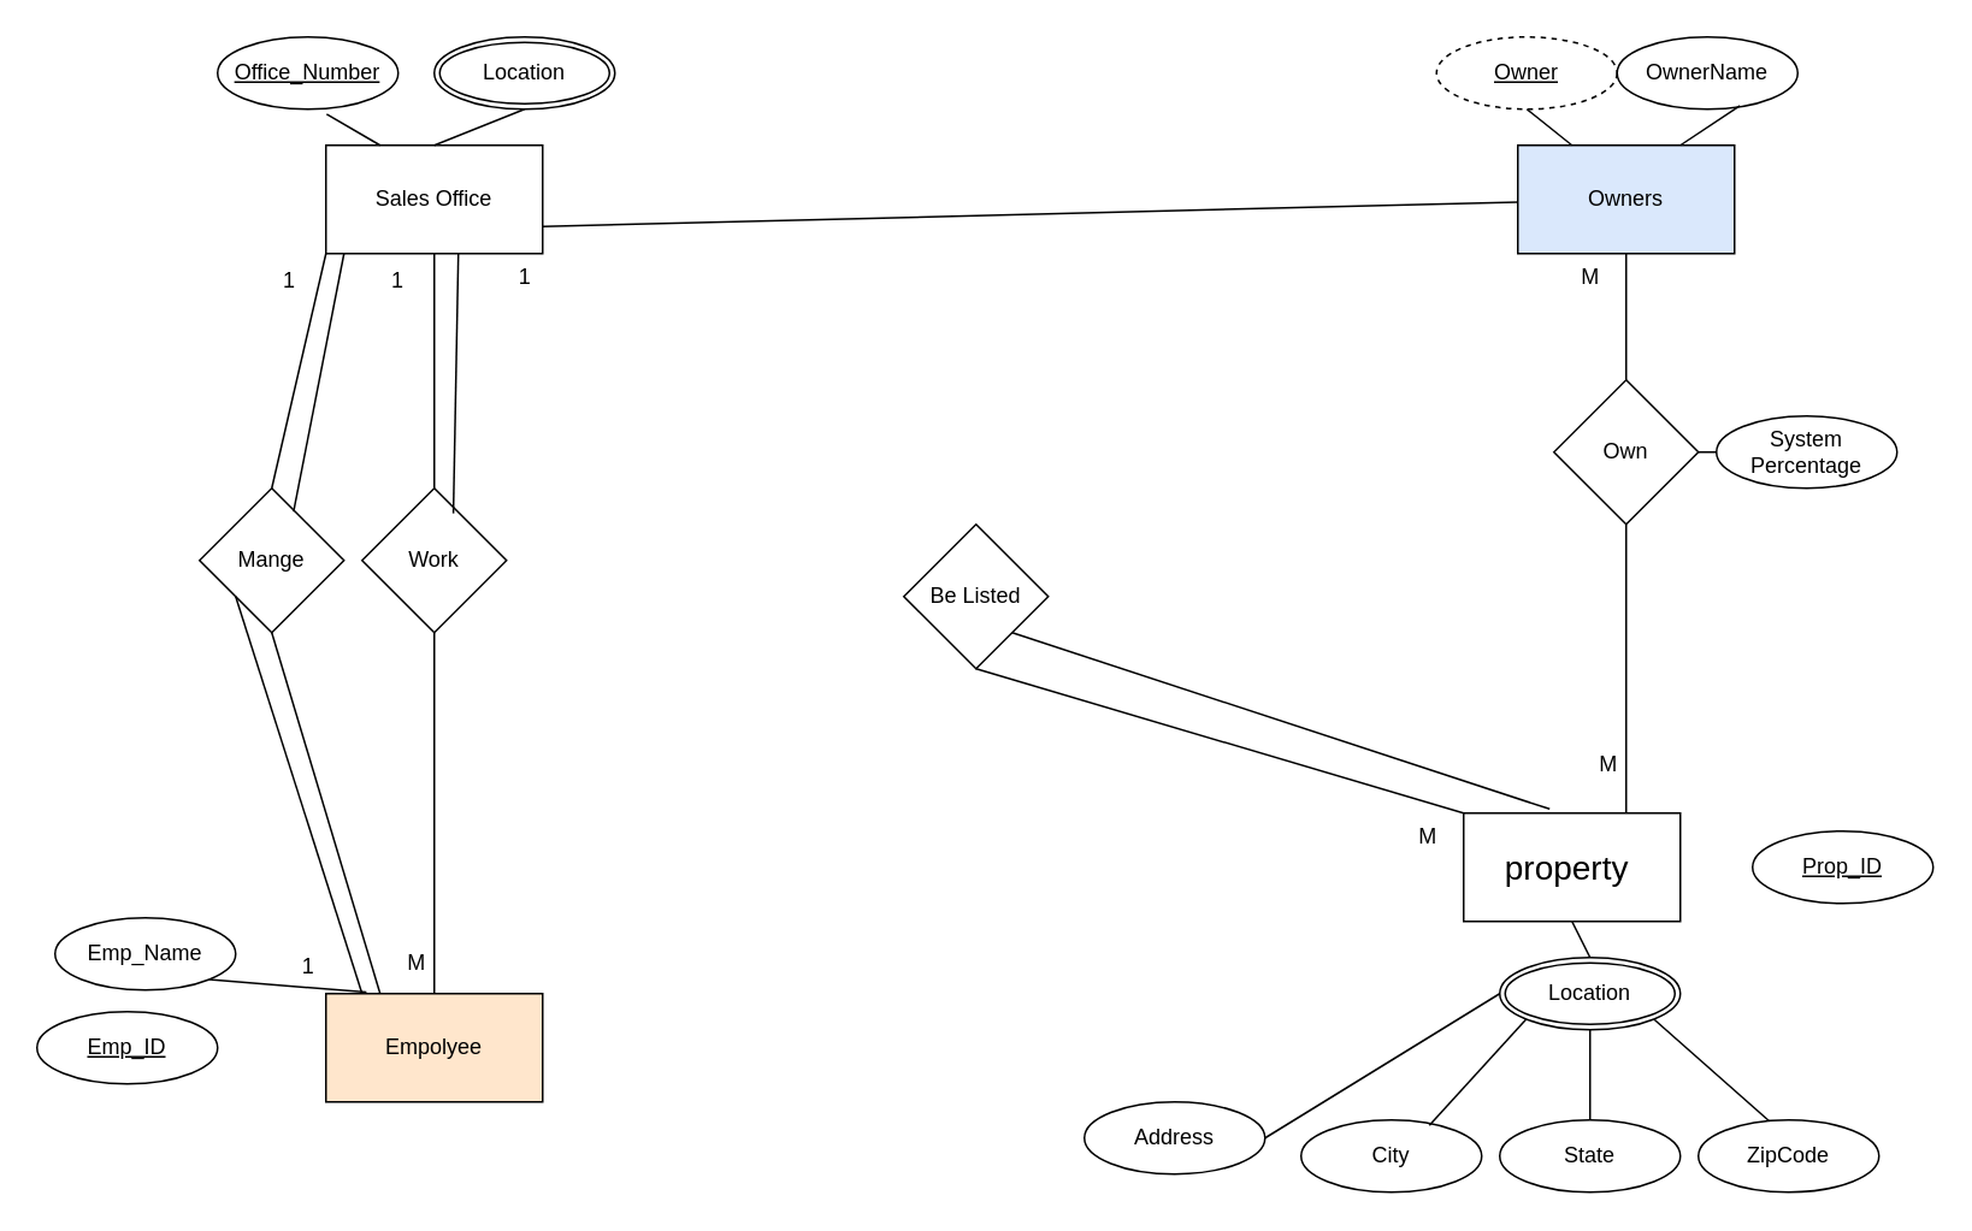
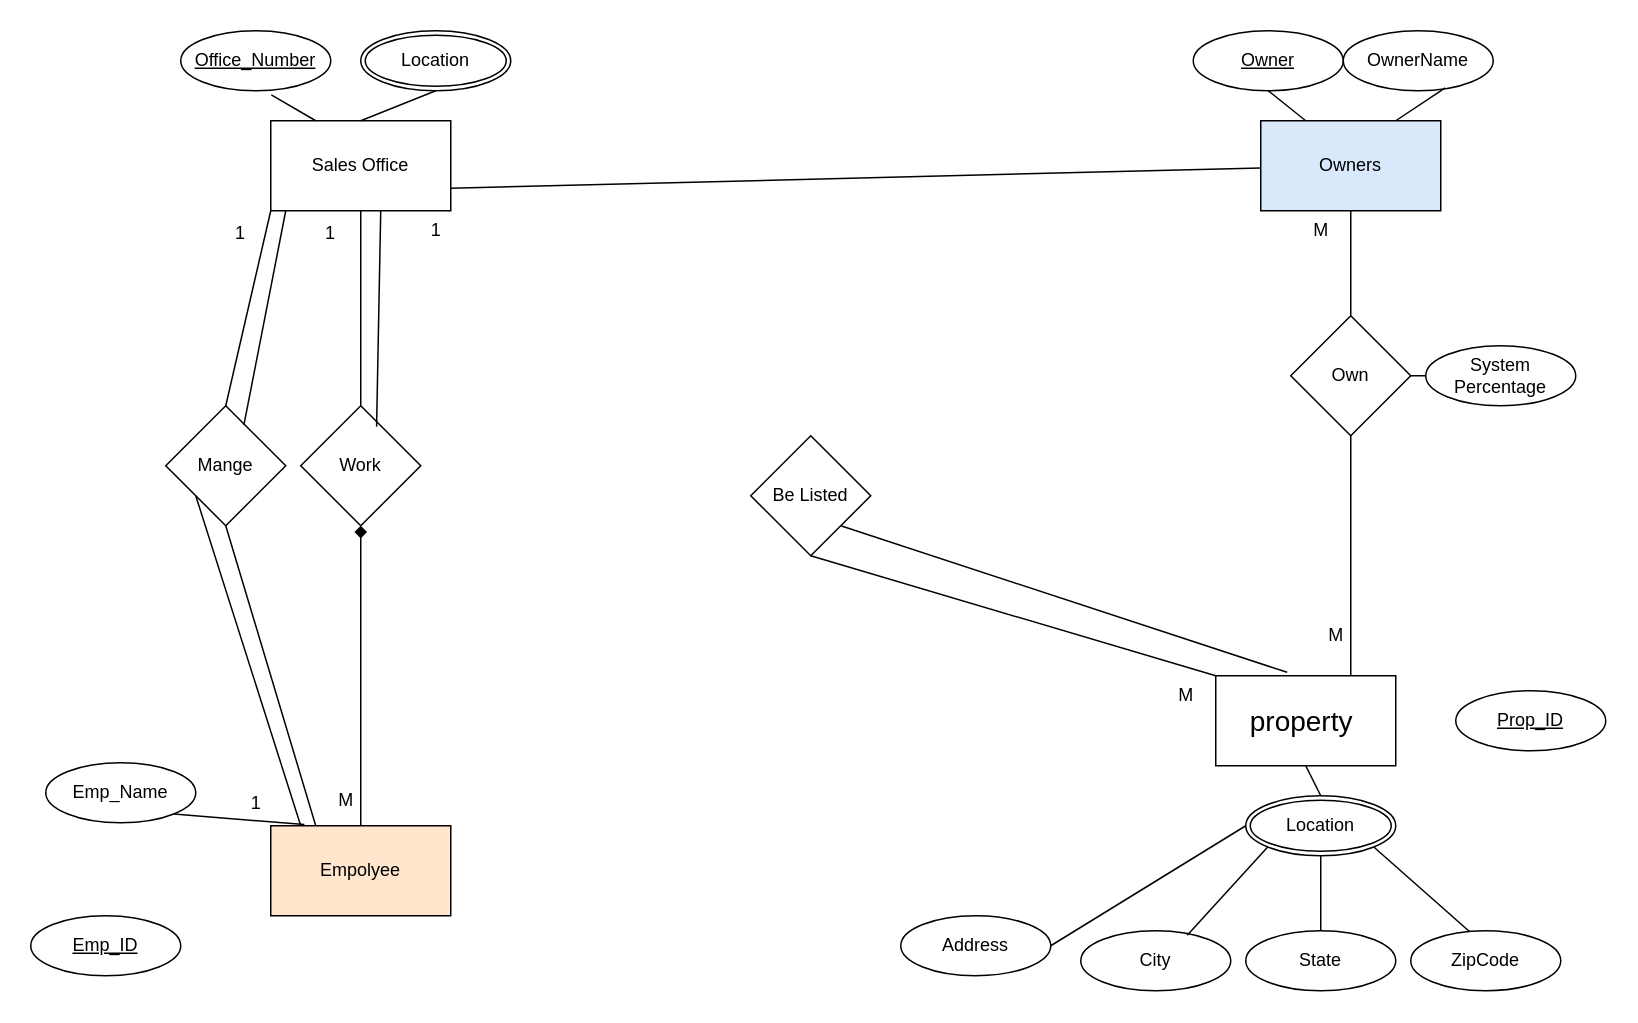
- <mxCell id="41" value="Owner" style="ellipse;whiteSpace=wrap;html=1;align=center;fontStyle=4;dashed=1;" parent="1" vertex="1"><mxGeometry x="795" y="20" width="100" height="40" as="geometry" /></mxCell>
+ <mxCell id="41" value="Owner" style="ellipse;whiteSpace=wrap;html=1;align=center;fontStyle=4;" parent="1" vertex="1"><mxGeometry x="795" y="20" width="100" height="40" as="geometry" /></mxCell>
- <mxCell id="15" value="" style="endArrow=none;html=1;rounded=0;entryX=0.5;entryY=1;entryDx=0;entryDy=0;exitX=0.5;exitY=0;exitDx=0;exitDy=0;" parent="1" source="4" target="13" edge="1"><mxGeometry width="50" height="50" relative="1" as="geometry"><mxPoint x="250" y="150" as="sourcePoint" /><mxPoint x="250" y="280" as="targetPoint" /></mxGeometry></mxCell>
+ <mxCell id="15" value="" style="endArrow=diamond;html=1;rounded=0;entryX=0.5;entryY=1;entryDx=0;entryDy=0;exitX=0.5;exitY=0;exitDx=0;exitDy=0;" parent="1" source="4" target="13" edge="1"><mxGeometry width="50" height="50" relative="1" as="geometry"><mxPoint x="250" y="150" as="sourcePoint" /><mxPoint x="250" y="280" as="targetPoint" /></mxGeometry></mxCell>
- <mxCell id="7" value="Emp_ID" style="ellipse;whiteSpace=wrap;html=1;align=center;fontStyle=4;" parent="1" vertex="1"><mxGeometry x="20" y="560" width="100" height="40" as="geometry" /></mxCell>
+ <mxCell id="7" value="Emp_ID" style="ellipse;whiteSpace=wrap;html=1;align=center;fontStyle=4;" parent="1" vertex="1"><mxGeometry x="20" y="610" width="100" height="40" as="geometry" /></mxCell>
